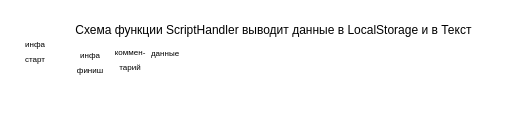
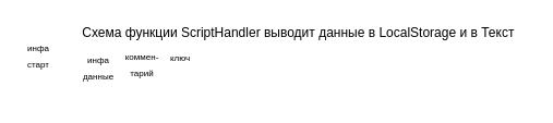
- <mxCell id="5" value="&lt;font style=&quot;font-size: 8px;&quot;&gt;данные&lt;/font&gt;" style="text;html=1;strokeColor=none;fillColor=none;align=center;verticalAlign=middle;whiteSpace=wrap;rounded=0;" vertex="1" parent="1"><mxGeometry x="155" y="27" width="20" height="50" as="geometry" /></mxCell>
+ <mxCell id="5" value="&lt;font style=&quot;font-size: 8px;&quot;&gt;ключ&lt;/font&gt;" style="text;html=1;strokeColor=none;fillColor=none;align=center;verticalAlign=middle;whiteSpace=wrap;rounded=0;" vertex="1" parent="1"><mxGeometry x="155" y="27" width="20" height="50" as="geometry" /></mxCell>
- <mxCell id="3" value="&lt;span style=&quot;font-size: 8px;&quot;&gt;инфа финиш&lt;/span&gt;" style="text;html=1;strokeColor=none;fillColor=none;align=center;verticalAlign=middle;whiteSpace=wrap;rounded=0;" vertex="1" parent="1"><mxGeometry x="75" y="31" width="30" height="60" as="geometry" /></mxCell>
+ <mxCell id="3" value="&lt;span style=&quot;font-size: 8px;&quot;&gt;инфа данные&lt;/span&gt;" style="text;html=1;strokeColor=none;fillColor=none;align=center;verticalAlign=middle;whiteSpace=wrap;rounded=0;" vertex="1" parent="1"><mxGeometry x="75" y="31" width="30" height="60" as="geometry" /></mxCell>
